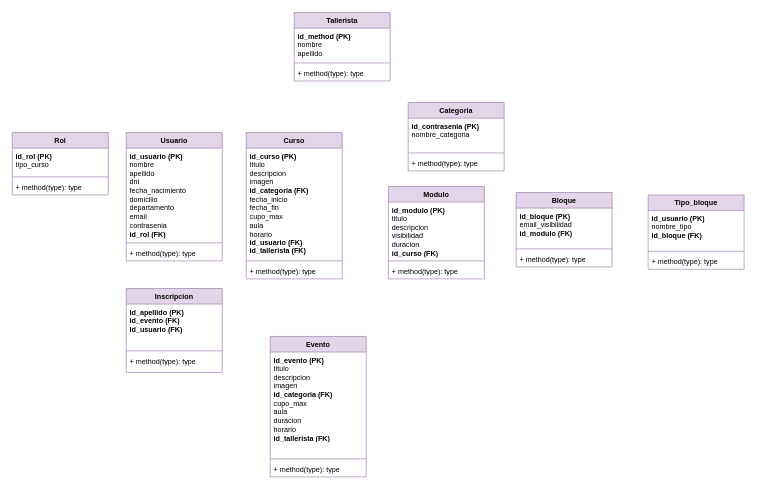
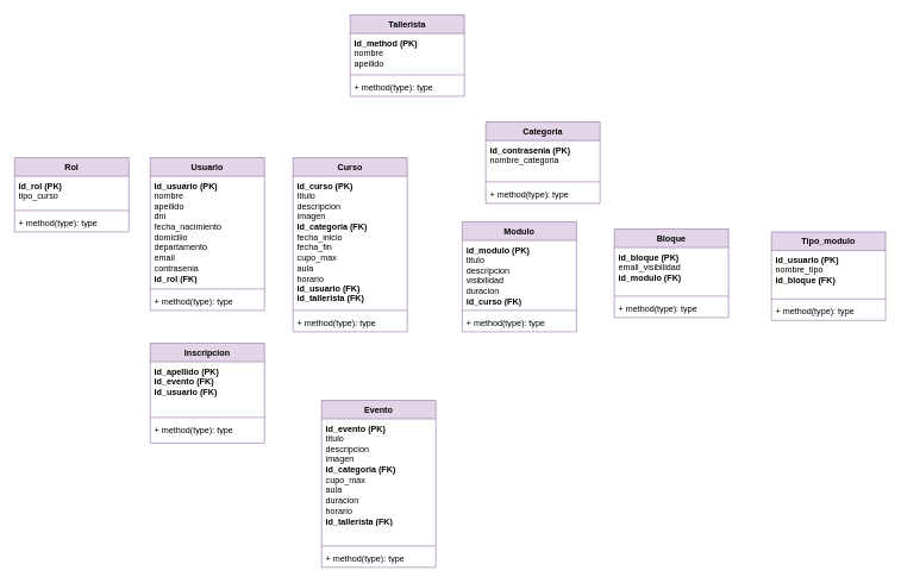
- <mxCell id="38" value="Tipo_bloque" style="swimlane;fontStyle=1;align=center;verticalAlign=top;childLayout=stackLayout;horizontal=1;startSize=26;horizontalStack=0;resizeParent=1;resizeParentMax=0;resizeLast=0;collapsible=1;marginBottom=0;whiteSpace=wrap;html=1;fillColor=#e1d5e7;strokeColor=#9673a6;" vertex="1" parent="1"><mxGeometry x="1080" y="324" width="160" height="124" as="geometry" /></mxCell>
+ <mxCell id="38" value="Tipo_modulo" style="swimlane;fontStyle=1;align=center;verticalAlign=top;childLayout=stackLayout;horizontal=1;startSize=26;horizontalStack=0;resizeParent=1;resizeParentMax=0;resizeLast=0;collapsible=1;marginBottom=0;whiteSpace=wrap;html=1;fillColor=#e1d5e7;strokeColor=#9673a6;" vertex="1" parent="1"><mxGeometry x="1080" y="324" width="160" height="124" as="geometry" /></mxCell>
